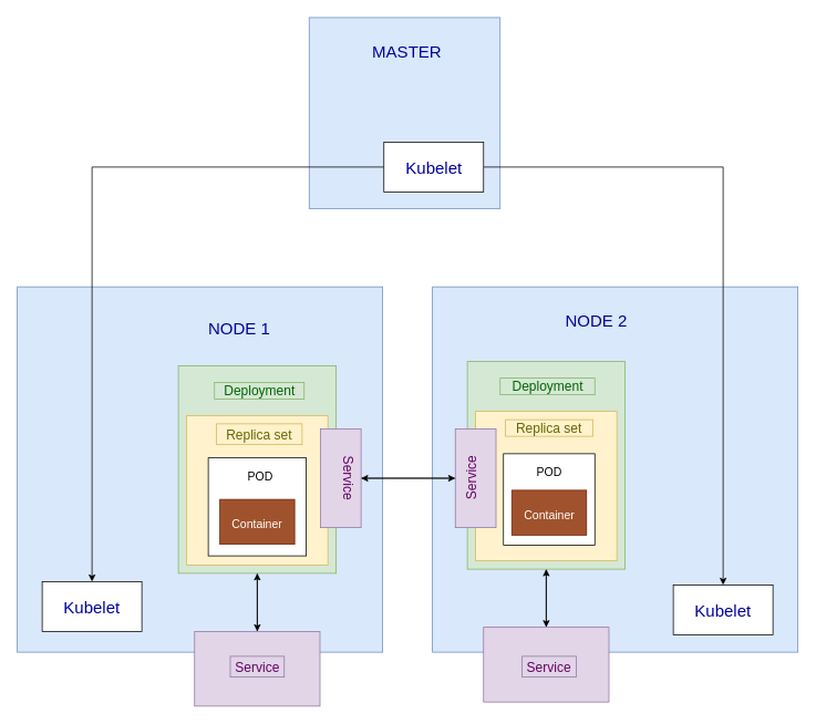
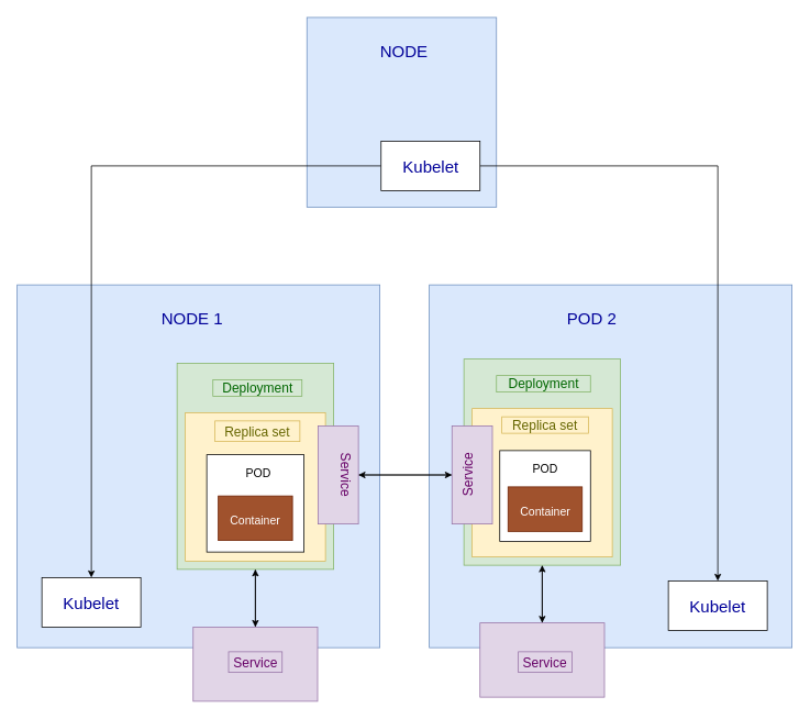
- <mxCell id="30" value="MASTER" style="text;html=1;strokeColor=none;fillColor=none;align=center;verticalAlign=middle;whiteSpace=wrap;rounded=0;fontColor=#000099;fontSize=20;" vertex="1" parent="1"><mxGeometry x="444" y="50.714" width="91" height="20" as="geometry" /></mxCell>
+ <mxCell id="30" value="NODE" style="text;html=1;strokeColor=none;fillColor=none;align=center;verticalAlign=middle;whiteSpace=wrap;rounded=0;fontColor=#000099;fontSize=20;" vertex="1" parent="1"><mxGeometry x="444" y="50.714" width="91" height="20" as="geometry" /></mxCell>
- <mxCell id="28" value="&lt;div&gt;NODE 2&lt;/div&gt;" style="text;html=1;strokeColor=none;fillColor=none;align=center;verticalAlign=middle;whiteSpace=wrap;rounded=0;fontColor=#000099;fontSize=20;" vertex="1" parent="1"><mxGeometry x="671.5" y="375" width="91" height="20" as="geometry" /></mxCell>
+ <mxCell id="28" value="&lt;div&gt;POD 2&lt;/div&gt;" style="text;html=1;strokeColor=none;fillColor=none;align=center;verticalAlign=middle;whiteSpace=wrap;rounded=0;fontColor=#000099;fontSize=20;" vertex="1" parent="1"><mxGeometry x="671.5" y="375" width="91" height="20" as="geometry" /></mxCell>
- <mxCell id="27" value="NODE 1" style="text;html=1;strokeColor=none;fillColor=none;align=center;verticalAlign=middle;whiteSpace=wrap;rounded=0;fontColor=#000099;fontSize=20;" vertex="1" parent="1"><mxGeometry x="241.5" y="385" width="91" height="20" as="geometry" /></mxCell>
+ <mxCell id="27" value="NODE 1" style="text;html=1;strokeColor=none;fillColor=none;align=center;verticalAlign=middle;whiteSpace=wrap;rounded=0;fontColor=#000099;fontSize=20;" vertex="1" parent="1"><mxGeometry x="186.5" y="375" width="91" height="20" as="geometry" /></mxCell>
